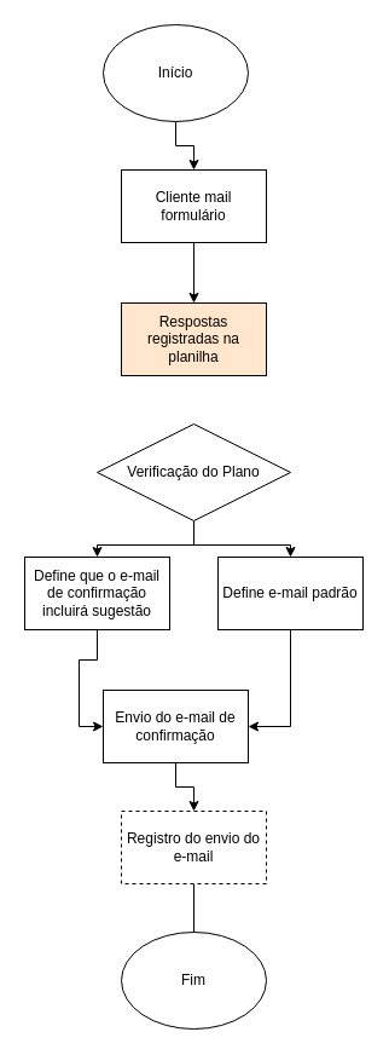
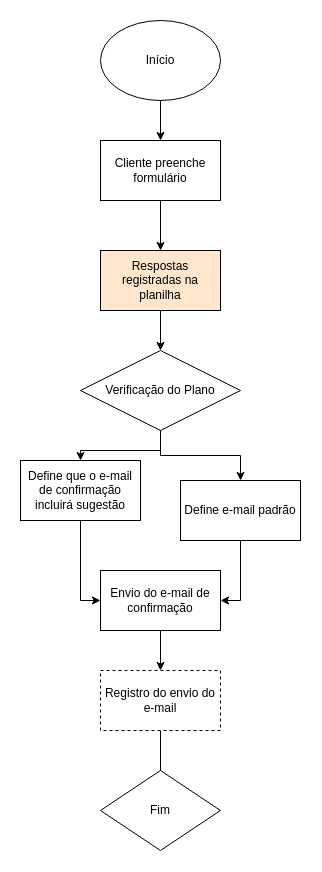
- <mxCell id="3" value="Início" style="ellipse;whiteSpace=wrap;html=1;" vertex="1" parent="1"><mxGeometry x="85" y="20" width="120" height="80" as="geometry" /></mxCell>
+ <mxCell id="3" value="Início" style="ellipse;whiteSpace=wrap;html=1;" vertex="1" parent="1"><mxGeometry x="100" y="20" width="120" height="80" as="geometry" /></mxCell>
- <mxCell id="5" value="Cliente mail formulário" style="rounded=0;whiteSpace=wrap;html=1;" vertex="1" parent="1"><mxGeometry x="100" y="140" width="120" height="60" as="geometry" /></mxCell>
+ <mxCell id="5" value="Cliente preenche formulário" style="rounded=0;whiteSpace=wrap;html=1;" vertex="1" parent="1"><mxGeometry x="100" y="140" width="120" height="60" as="geometry" /></mxCell>
+ <mxCell id="6" style="edgeStyle=orthogonalEdgeStyle;rounded=0;orthogonalLoop=1;jettySize=auto;html=1;" edge="1" parent="1" source="7" target="10"><mxGeometry relative="1" as="geometry" /></mxCell>
- <mxCell id="12" value="Define e-mail padrão" style="rounded=0;whiteSpace=wrap;html=1;" vertex="1" parent="1"><mxGeometry x="180" y="460" width="120" height="60" as="geometry" /></mxCell>
+ <mxCell id="12" value="Define e-mail padrão" style="rounded=0;whiteSpace=wrap;html=1;" vertex="1" parent="1"><mxGeometry x="180" y="480" width="120" height="60" as="geometry" /></mxCell>
- <mxCell id="17" value="Envio do e-mail de confirmação" style="rounded=0;whiteSpace=wrap;html=1;" vertex="1" parent="1"><mxGeometry x="85" y="570" width="120" height="60" as="geometry" /></mxCell>
+ <mxCell id="17" value="Envio do e-mail de confirmação" style="rounded=0;whiteSpace=wrap;html=1;" vertex="1" parent="1"><mxGeometry x="100" y="570" width="120" height="60" as="geometry" /></mxCell>
- <mxCell id="15" value="Fim" style="ellipse;whiteSpace=wrap;html=1;" vertex="1" parent="1"><mxGeometry x="100" y="770" width="120" height="80" as="geometry" /></mxCell>
+ <mxCell id="15" value="Fim" style="rhombus;whiteSpace=wrap;html=1;" vertex="1" parent="1"><mxGeometry x="100" y="770" width="120" height="80" as="geometry" /></mxCell>
